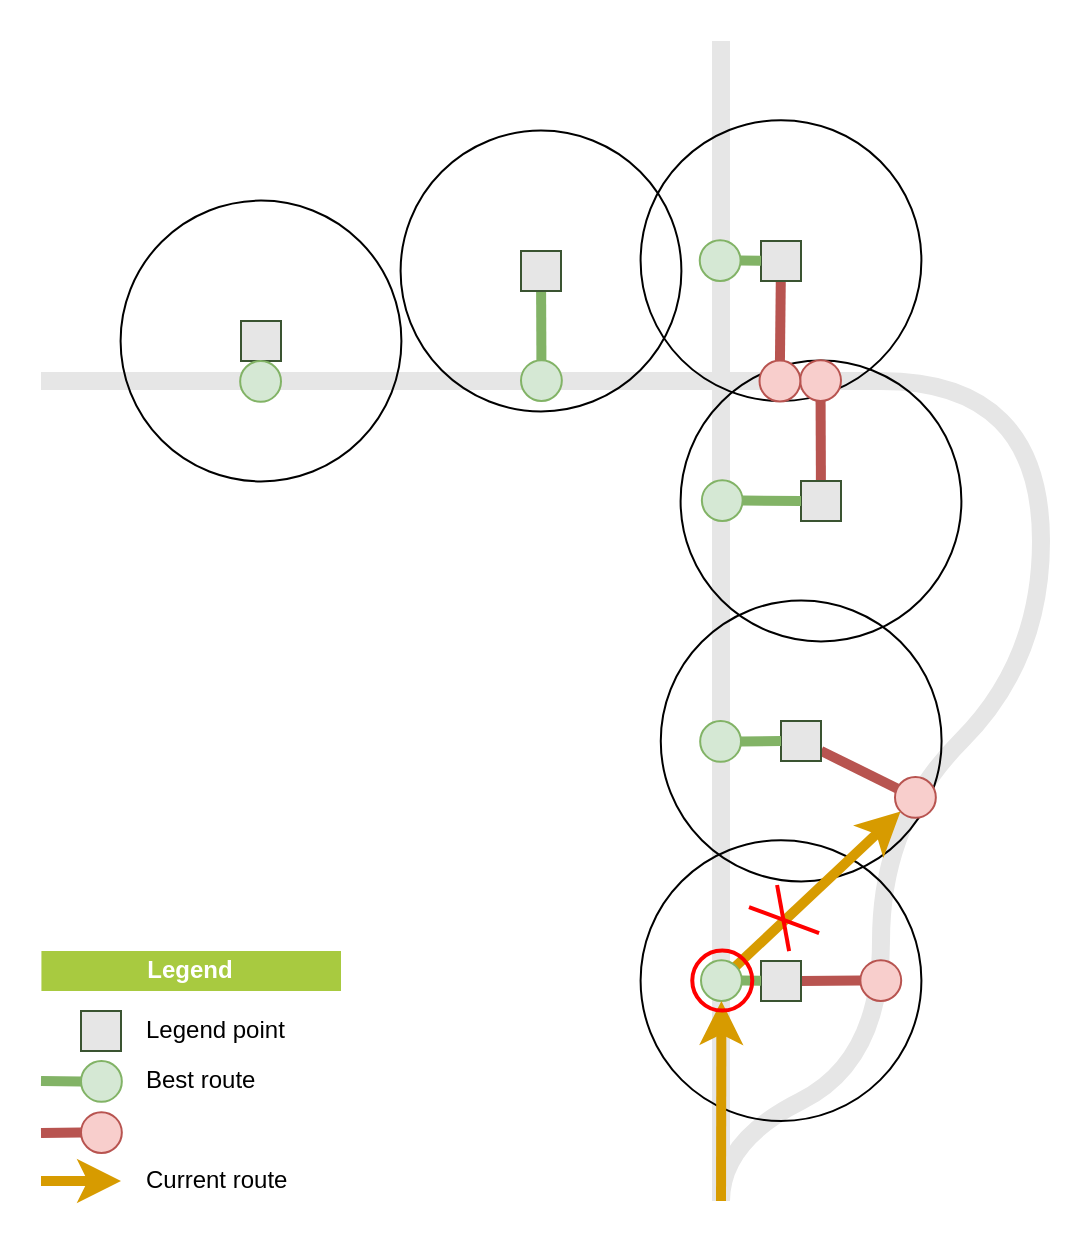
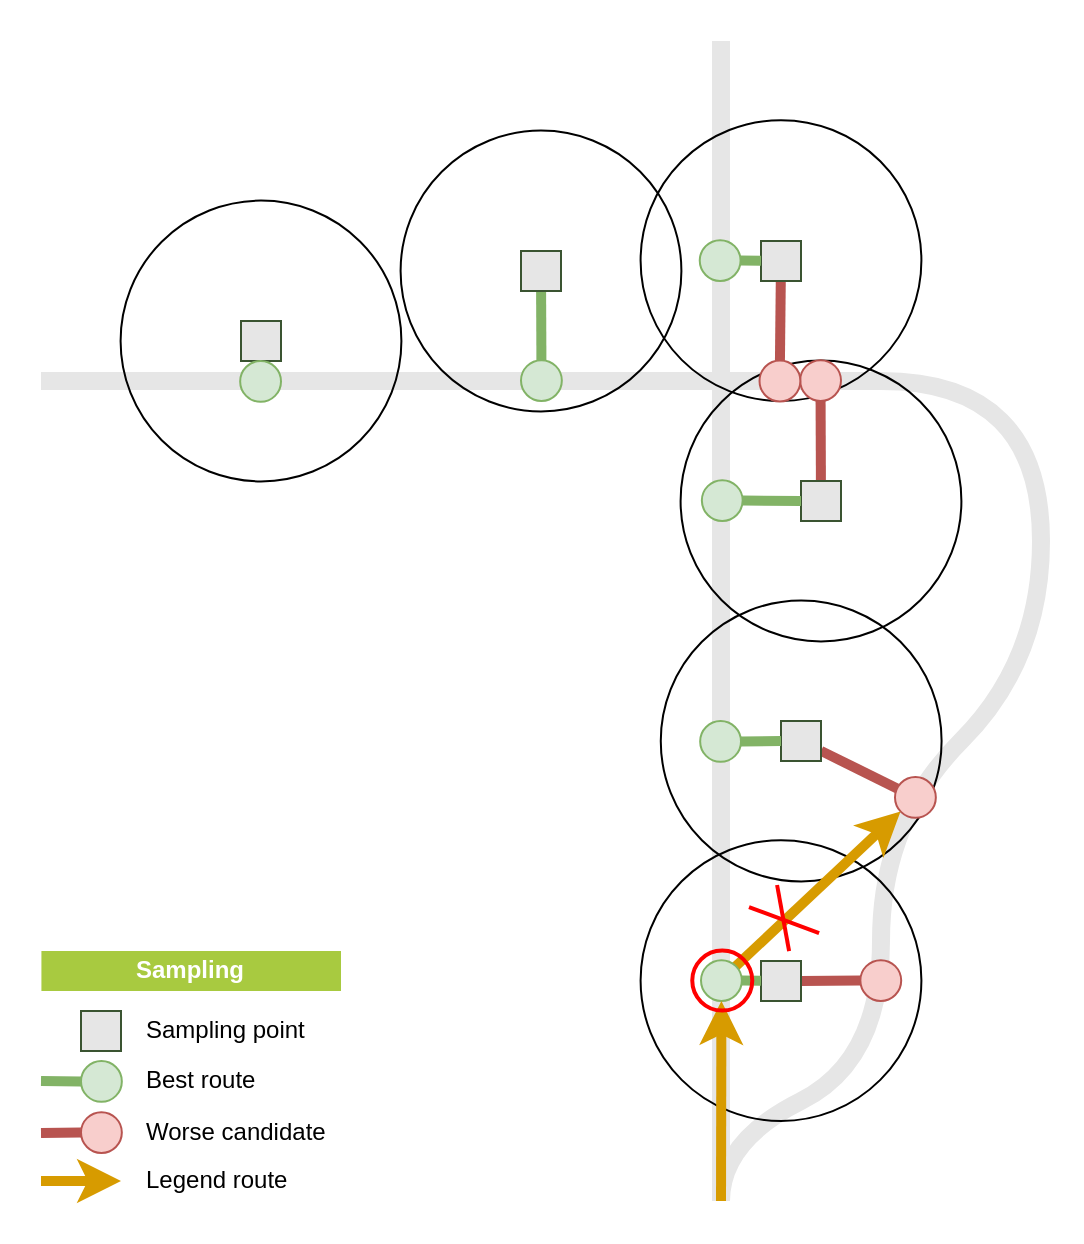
- <mxCell id="42" value="&lt;b&gt;Legend&lt;/b&gt;" style="text;html=1;strokeColor=none;align=center;verticalAlign=middle;whiteSpace=wrap;rounded=0;fillColor=#a8ca40;fontColor=#FFFFFF;" parent="1" vertex="1"><mxGeometry x="20.21" y="475" width="149.79" height="20" as="geometry" /></mxCell>
+ <mxCell id="42" value="&lt;b&gt;Sampling&lt;/b&gt;" style="text;html=1;strokeColor=none;align=center;verticalAlign=middle;whiteSpace=wrap;rounded=0;fillColor=#a8ca40;fontColor=#FFFFFF;" parent="1" vertex="1"><mxGeometry x="20.21" y="475" width="149.79" height="20" as="geometry" /></mxCell>
- <mxCell id="53" value="Legend point" style="text;html=1;strokeColor=none;fillColor=none;align=left;verticalAlign=middle;whiteSpace=wrap;rounded=0;" parent="1" vertex="1"><mxGeometry x="70.63" y="505" width="89.37" height="20" as="geometry" /></mxCell>
+ <mxCell id="53" value="Sampling point" style="text;html=1;strokeColor=none;fillColor=none;align=left;verticalAlign=middle;whiteSpace=wrap;rounded=0;" parent="1" vertex="1"><mxGeometry x="70.63" y="505" width="89.37" height="20" as="geometry" /></mxCell>
+ <mxCell id="45" value="&lt;span style=&quot;text-align: right&quot;&gt;Worse candidate&lt;/span&gt;" style="text;html=1;strokeColor=none;fillColor=none;align=left;verticalAlign=middle;whiteSpace=wrap;rounded=0;" parent="1" vertex="1"><mxGeometry x="70.63" y="556" width="99.37" height="20" as="geometry" /></mxCell>
- <mxCell id="48" value="&lt;span style=&quot;text-align: right&quot;&gt;Current route&lt;/span&gt;" style="text;html=1;strokeColor=none;fillColor=none;align=left;verticalAlign=middle;whiteSpace=wrap;rounded=0;" parent="1" vertex="1"><mxGeometry x="70.63" y="580" width="99.37" height="20" as="geometry" /></mxCell>
+ <mxCell id="48" value="&lt;span style=&quot;text-align: right&quot;&gt;Legend route&lt;/span&gt;" style="text;html=1;strokeColor=none;fillColor=none;align=left;verticalAlign=middle;whiteSpace=wrap;rounded=0;" parent="1" vertex="1"><mxGeometry x="70.63" y="580" width="99.37" height="20" as="geometry" /></mxCell>
